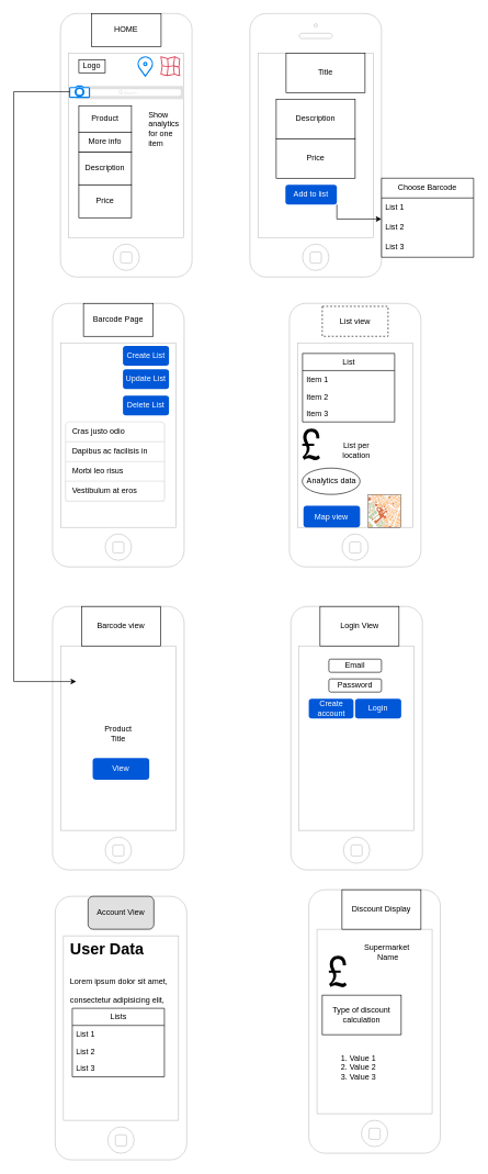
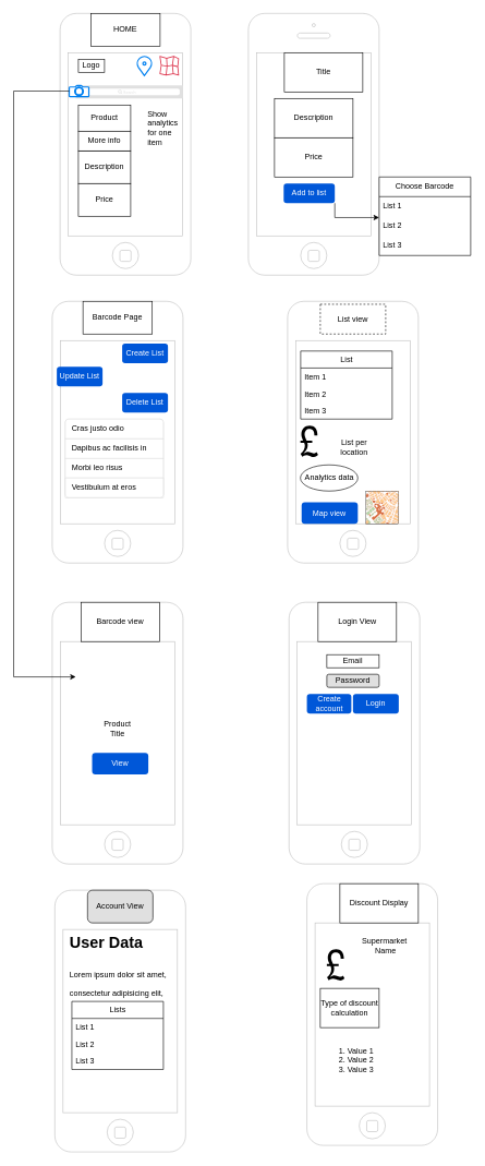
- <mxCell id="23" value="Update List" style="rounded=1;fillColor=#0057D8;strokeColor=none;html=1;whiteSpace=wrap;fontColor=#ffffff;align=center;verticalAlign=middle;fontStyle=0;fontSize=12;sketch=0;" vertex="1" parent="1"><mxGeometry x="186" y="560" width="70" height="30" as="geometry" /></mxCell>
+ <mxCell id="23" value="Update List" style="rounded=1;fillColor=#0057D8;strokeColor=none;html=1;whiteSpace=wrap;fontColor=#ffffff;align=center;verticalAlign=middle;fontStyle=0;fontSize=12;sketch=0;" vertex="1" parent="1"><mxGeometry x="86" y="560" width="70" height="30" as="geometry" /></mxCell>
- <mxCell id="56" value="Email" style="rounded=1;whiteSpace=wrap;html=1;" vertex="1" parent="1"><mxGeometry x="499" y="1000" width="80" height="20" as="geometry" /></mxCell>
+ <mxCell id="56" value="Email" style="whiteSpace=wrap;html=1;rounded=0;" vertex="1" parent="1"><mxGeometry x="499" y="1000" width="80" height="20" as="geometry" /></mxCell>
- <mxCell id="57" value="Password" style="rounded=1;whiteSpace=wrap;html=1;" vertex="1" parent="1"><mxGeometry x="499" y="1030" width="80" height="20" as="geometry" /></mxCell>
+ <mxCell id="57" value="Password" style="rounded=1;whiteSpace=wrap;html=1;fillColor=#e0e0e0;" vertex="1" parent="1"><mxGeometry x="499" y="1030" width="80" height="20" as="geometry" /></mxCell>
- <mxCell id="70" value="Type of discount calculation" style="rounded=0;whiteSpace=wrap;html=1;" vertex="1" parent="1"><mxGeometry x="489" y="1510" width="120" height="60" as="geometry" /></mxCell>
+ <mxCell id="70" value="Type of discount calculation" style="rounded=0;whiteSpace=wrap;html=1;" vertex="1" parent="1"><mxGeometry x="489" y="1510" width="90" height="60" as="geometry" /></mxCell>
